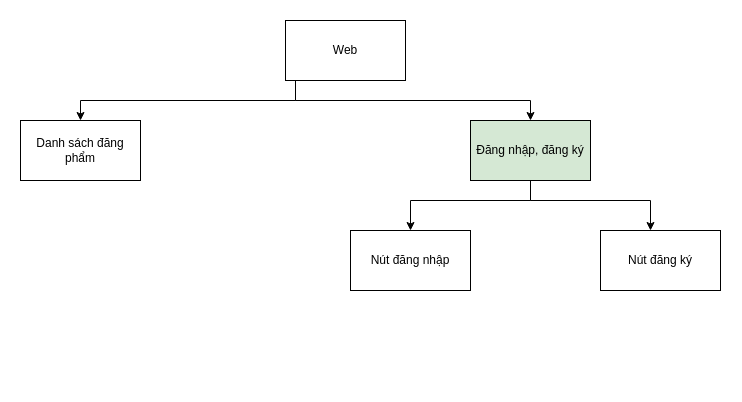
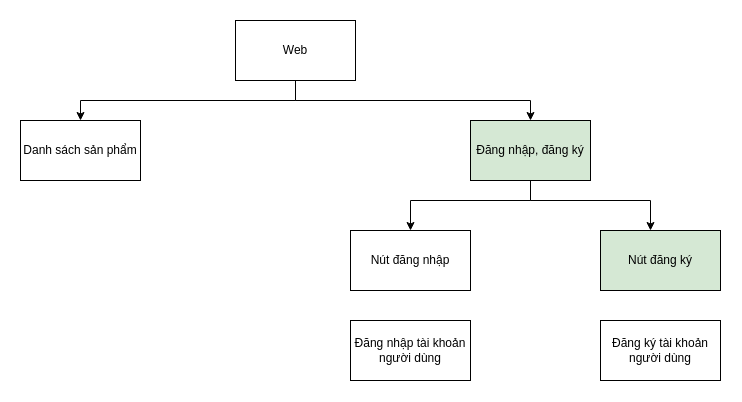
- <mxCell id="4" value="Web" style="rounded=0;whiteSpace=wrap;html=1;" vertex="1" parent="1"><mxGeometry x="285" y="20" width="120" height="60" as="geometry" /></mxCell>
+ <mxCell id="4" value="Web" style="rounded=0;whiteSpace=wrap;html=1;" vertex="1" parent="1"><mxGeometry x="235" y="20" width="120" height="60" as="geometry" /></mxCell>
- <mxCell id="8" value="Danh sách đăng phẩm" style="rounded=0;whiteSpace=wrap;html=1;" vertex="1" parent="1"><mxGeometry x="20" y="120" width="120" height="60" as="geometry" /></mxCell>
+ <mxCell id="8" value="Danh sách sản phẩm" style="rounded=0;whiteSpace=wrap;html=1;" vertex="1" parent="1"><mxGeometry x="20" y="120" width="120" height="60" as="geometry" /></mxCell>
- <mxCell id="11" value="Nút đăng ký" style="rounded=0;whiteSpace=wrap;html=1;" vertex="1" parent="1"><mxGeometry x="600" y="230" width="120" height="60" as="geometry" /></mxCell>
+ <mxCell id="11" value="Nút đăng ký" style="rounded=0;whiteSpace=wrap;html=1;fillColor=#d5e8d4;" vertex="1" parent="1"><mxGeometry x="600" y="230" width="120" height="60" as="geometry" /></mxCell>
+ <mxCell id="10" value="Đăng nhập tài khoản người dùng" style="rounded=0;whiteSpace=wrap;html=1;" vertex="1" parent="1"><mxGeometry x="350" y="320" width="120" height="60" as="geometry" /></mxCell>
+ <mxCell id="12" value="Đăng ký tài khoản người dùng" style="rounded=0;whiteSpace=wrap;html=1;" vertex="1" parent="1"><mxGeometry x="600" y="320" width="120" height="60" as="geometry" /></mxCell>
